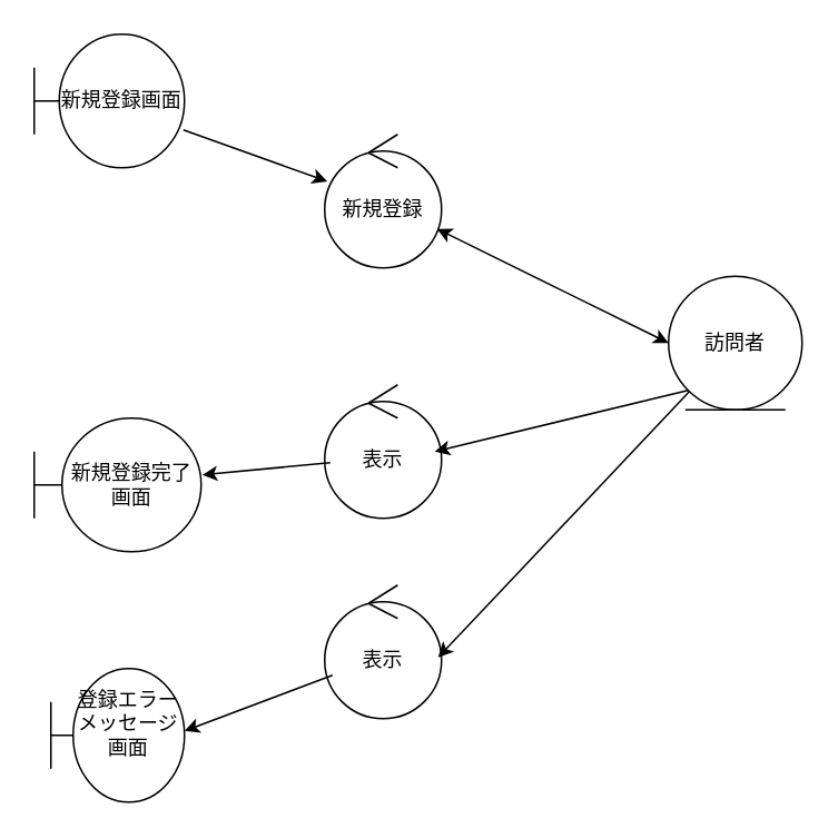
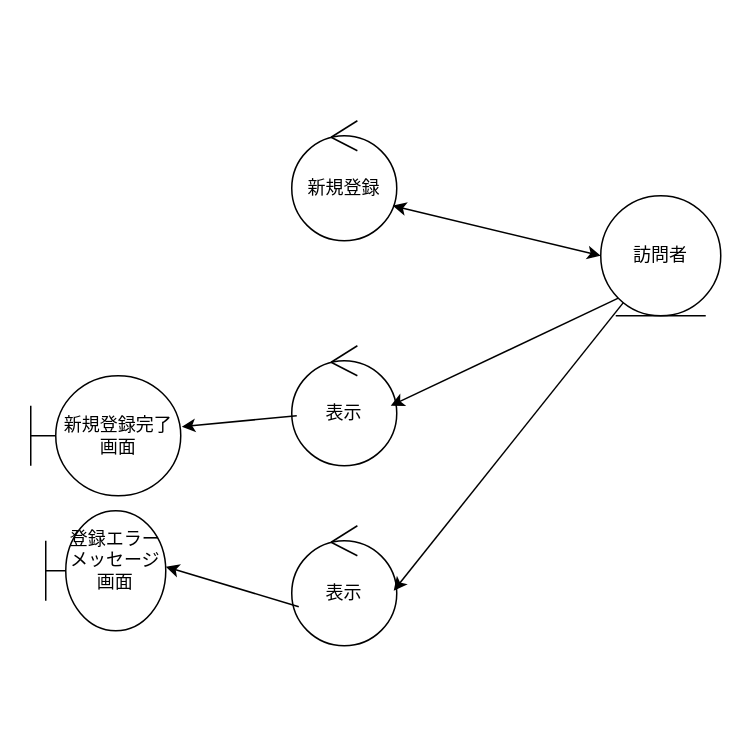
- <mxCell id="2" value="新規登録画面" style="shape=umlBoundary;whiteSpace=wrap;html=1;" vertex="1" parent="1"><mxGeometry x="20" y="20" width="90" height="80" as="geometry" /></mxCell>
- <mxCell id="9" value="" style="endArrow=classic;html=1;rounded=0;exitX=0.993;exitY=0.717;exitDx=0;exitDy=0;exitPerimeter=0;" edge="1" parent="1" source="2" target="4"><mxGeometry width="50" height="50" relative="1" as="geometry"><mxPoint x="160" y="320" as="sourcePoint" /><mxPoint x="210" y="270" as="targetPoint" /></mxGeometry></mxCell>
- <mxCell id="3" value="訪問者" style="ellipse;shape=umlEntity;whiteSpace=wrap;html=1;" vertex="1" parent="1"><mxGeometry x="400" y="165" width="80" height="80" as="geometry" /></mxCell>
+ <mxCell id="3" value="訪問者" style="ellipse;shape=umlEntity;whiteSpace=wrap;html=1;" vertex="1" parent="1"><mxGeometry x="400" y="130" width="80" height="80" as="geometry" /></mxCell>
- <mxCell id="8" value="登録エラーメッセージ画面&lt;div&gt;&lt;br&gt;&lt;/div&gt;" style="shape=umlBoundary;whiteSpace=wrap;html=1;" vertex="1" parent="1"><mxGeometry x="30" y="400" width="80" height="80" as="geometry" /></mxCell>
+ <mxCell id="8" value="登録エラーメッセージ画面&lt;div&gt;&lt;br&gt;&lt;/div&gt;" style="shape=umlBoundary;whiteSpace=wrap;html=1;" vertex="1" parent="1"><mxGeometry x="30" y="340" width="80" height="80" as="geometry" /></mxCell>
